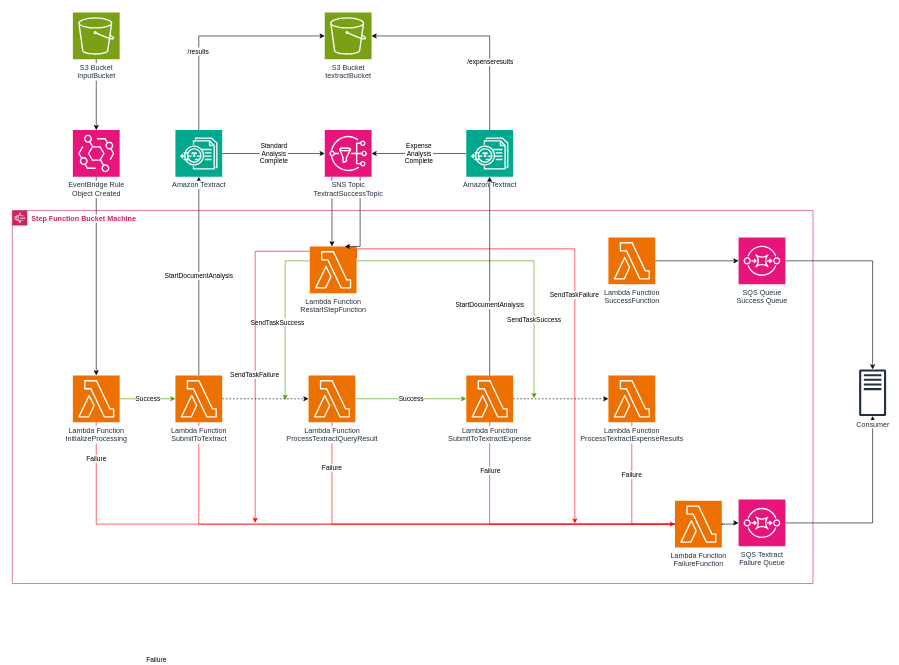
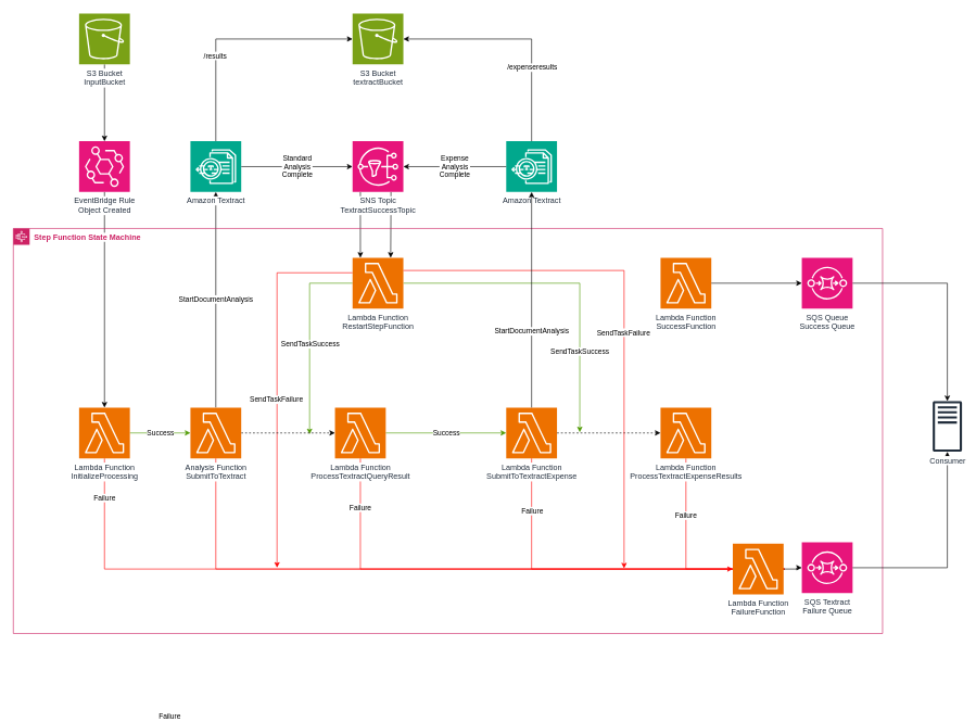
- <mxCell id="45" value="Step Function Bucket Machine" style="points=[[0,0],[0.25,0],[0.5,0],[0.75,0],[1,0],[1,0.25],[1,0.5],[1,0.75],[1,1],[0.75,1],[0.5,1],[0.25,1],[0,1],[0,0.75],[0,0.5],[0,0.25]];outlineConnect=0;gradientColor=none;html=1;whiteSpace=wrap;fontSize=12;fontStyle=1;container=1;pointerEvents=0;collapsible=0;recursiveResize=0;shape=mxgraph.aws4.group;grIcon=mxgraph.aws4.group_aws_step_functions_workflow;strokeColor=#CD2264;fillColor=none;verticalAlign=top;align=left;spacingLeft=30;fontColor=#CD2264;dashed=0;labelBackgroundColor=default;" vertex="1" parent="1"><mxGeometry x="20" y="350" width="1335" height="622" as="geometry" /></mxCell>
+ <mxCell id="45" value="Step Function State Machine" style="points=[[0,0],[0.25,0],[0.5,0],[0.75,0],[1,0],[1,0.25],[1,0.5],[1,0.75],[1,1],[0.75,1],[0.5,1],[0.25,1],[0,1],[0,0.75],[0,0.5],[0,0.25]];outlineConnect=0;gradientColor=none;html=1;whiteSpace=wrap;fontSize=12;fontStyle=1;container=1;pointerEvents=0;collapsible=0;recursiveResize=0;shape=mxgraph.aws4.group;grIcon=mxgraph.aws4.group_aws_step_functions_workflow;strokeColor=#CD2264;fillColor=none;verticalAlign=top;align=left;spacingLeft=30;fontColor=#CD2264;dashed=0;labelBackgroundColor=default;" vertex="1" parent="1"><mxGeometry x="20" y="350" width="1335" height="622" as="geometry" /></mxCell>
- <mxCell id="22" value="Lambda Function&lt;br&gt;RestartStepFunction" style="sketch=0;points=[[0,0,0],[0.25,0,0],[0.5,0,0],[0.75,0,0],[1,0,0],[0,1,0],[0.25,1,0],[0.5,1,0],[0.75,1,0],[1,1,0],[0,0.25,0],[0,0.5,0],[0,0.75,0],[1,0.25,0],[1,0.5,0],[1,0.75,0]];outlineConnect=0;fontColor=#232F3E;fillColor=#ED7100;strokeColor=#ffffff;dashed=0;verticalLabelPosition=bottom;verticalAlign=top;align=center;html=1;fontSize=12;fontStyle=0;aspect=fixed;shape=mxgraph.aws4.resourceIcon;resIcon=mxgraph.aws4.lambda;labelBackgroundColor=default;" parent="1" vertex="1"><mxGeometry x="516" y="410" width="78" height="78" as="geometry" /></mxCell>
+ <mxCell id="22" value="Lambda Function&lt;br&gt;RestartStepFunction" style="sketch=0;points=[[0,0,0],[0.25,0,0],[0.5,0,0],[0.75,0,0],[1,0,0],[0,1,0],[0.25,1,0],[0.5,1,0],[0.75,1,0],[1,1,0],[0,0.25,0],[0,0.5,0],[0,0.75,0],[1,0.25,0],[1,0.5,0],[1,0.75,0]];outlineConnect=0;fontColor=#232F3E;fillColor=#ED7100;strokeColor=#ffffff;dashed=0;verticalLabelPosition=bottom;verticalAlign=top;align=center;html=1;fontSize=12;fontStyle=0;aspect=fixed;shape=mxgraph.aws4.resourceIcon;resIcon=mxgraph.aws4.lambda;labelBackgroundColor=default;" parent="1" vertex="1"><mxGeometry x="541" y="395" width="78" height="78" as="geometry" /></mxCell>
- <mxCell id="44" value="Lambda Function&lt;br&gt;SubmitToTextract" style="sketch=0;points=[[0,0,0],[0.25,0,0],[0.5,0,0],[0.75,0,0],[1,0,0],[0,1,0],[0.25,1,0],[0.5,1,0],[0.75,1,0],[1,1,0],[0,0.25,0],[0,0.5,0],[0,0.75,0],[1,0.25,0],[1,0.5,0],[1,0.75,0]];outlineConnect=0;fontColor=#232F3E;fillColor=#ED7100;strokeColor=#ffffff;dashed=0;verticalLabelPosition=bottom;verticalAlign=top;align=center;html=1;fontSize=12;fontStyle=0;aspect=fixed;shape=mxgraph.aws4.resourceIcon;resIcon=mxgraph.aws4.lambda;labelBackgroundColor=default;" parent="1" vertex="1"><mxGeometry x="292" y="625" width="78" height="78" as="geometry" /></mxCell>
+ <mxCell id="44" value="Analysis Function&lt;br&gt;SubmitToTextract" style="sketch=0;points=[[0,0,0],[0.25,0,0],[0.5,0,0],[0.75,0,0],[1,0,0],[0,1,0],[0.25,1,0],[0.5,1,0],[0.75,1,0],[1,1,0],[0,0.25,0],[0,0.5,0],[0,0.75,0],[1,0.25,0],[1,0.5,0],[1,0.75,0]];outlineConnect=0;fontColor=#232F3E;fillColor=#ED7100;strokeColor=#ffffff;dashed=0;verticalLabelPosition=bottom;verticalAlign=top;align=center;html=1;fontSize=12;fontStyle=0;aspect=fixed;shape=mxgraph.aws4.resourceIcon;resIcon=mxgraph.aws4.lambda;labelBackgroundColor=default;" parent="1" vertex="1"><mxGeometry x="292" y="625" width="78" height="78" as="geometry" /></mxCell>
